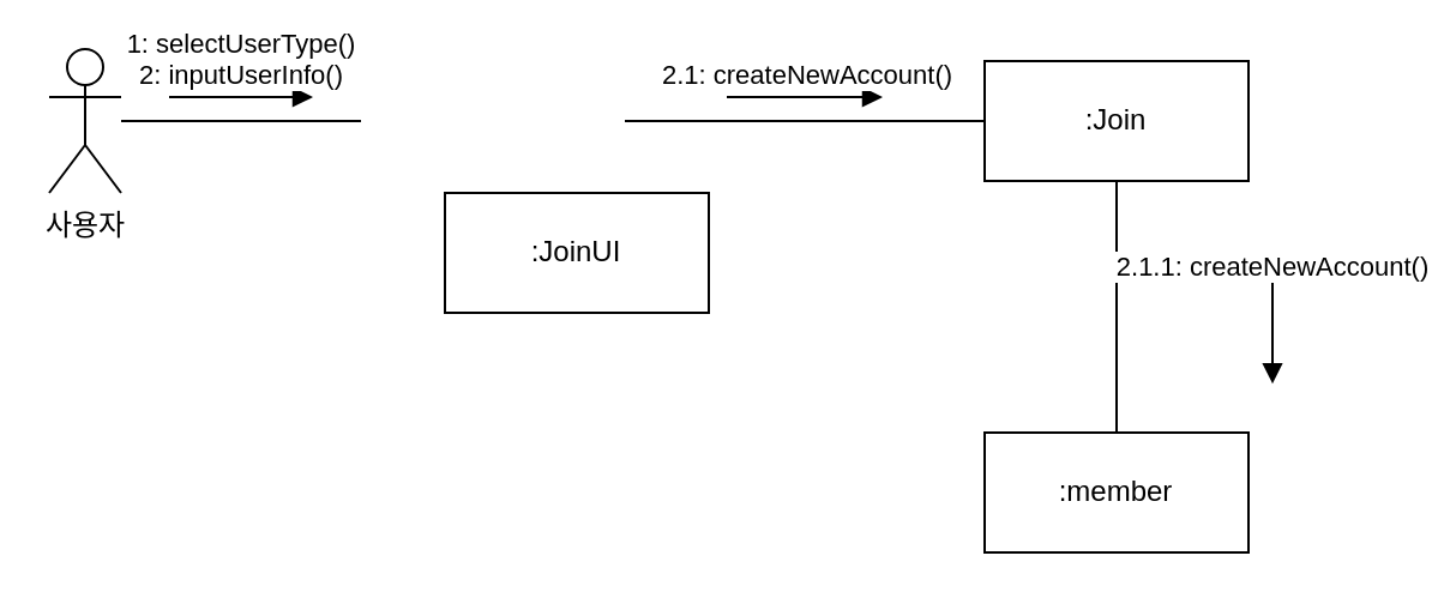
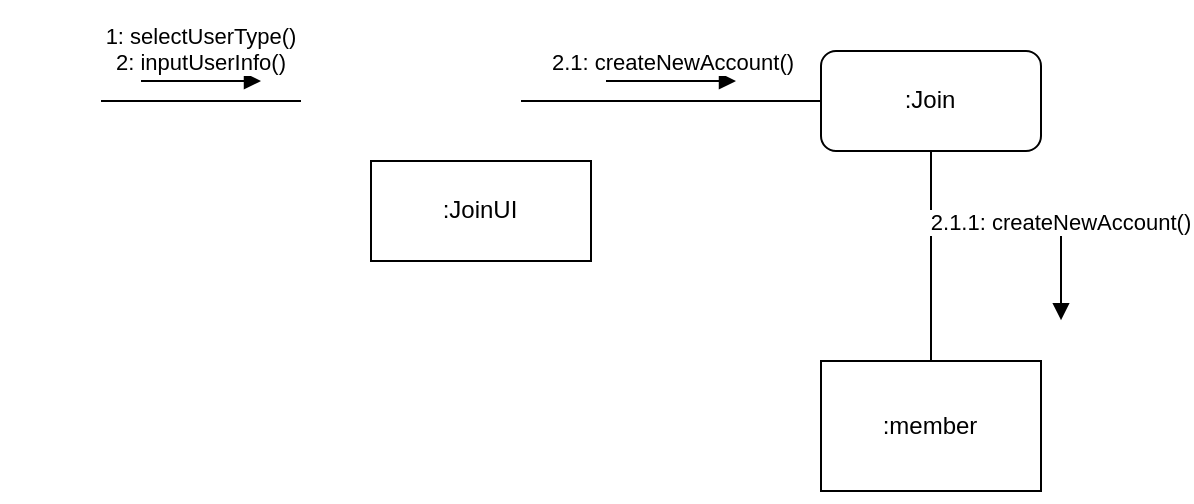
- <mxCell id="2" value="사용자" style="shape=umlActor;verticalLabelPosition=bottom;verticalAlign=top;html=1;outlineConnect=0;" parent="1" vertex="1"><mxGeometry x="20" y="20" width="30" height="60" as="geometry" /></mxCell>
- <mxCell id="4" value=":Join" style="html=1;whiteSpace=wrap;" parent="1" vertex="1"><mxGeometry x="410" y="25" width="110" height="50" as="geometry" /></mxCell>
+ <mxCell id="4" value=":Join" style="html=1;whiteSpace=wrap;rounded=1;" parent="1" vertex="1"><mxGeometry x="410" y="25" width="110" height="50" as="geometry" /></mxCell>
- <mxCell id="9" value=":member" style="html=1;whiteSpace=wrap;" parent="1" vertex="1"><mxGeometry x="410" y="180" width="110" height="50" as="geometry" /></mxCell>
+ <mxCell id="9" value=":member" style="html=1;whiteSpace=wrap;" parent="1" vertex="1"><mxGeometry x="410" y="180" width="110" height="65" as="geometry" /></mxCell>
